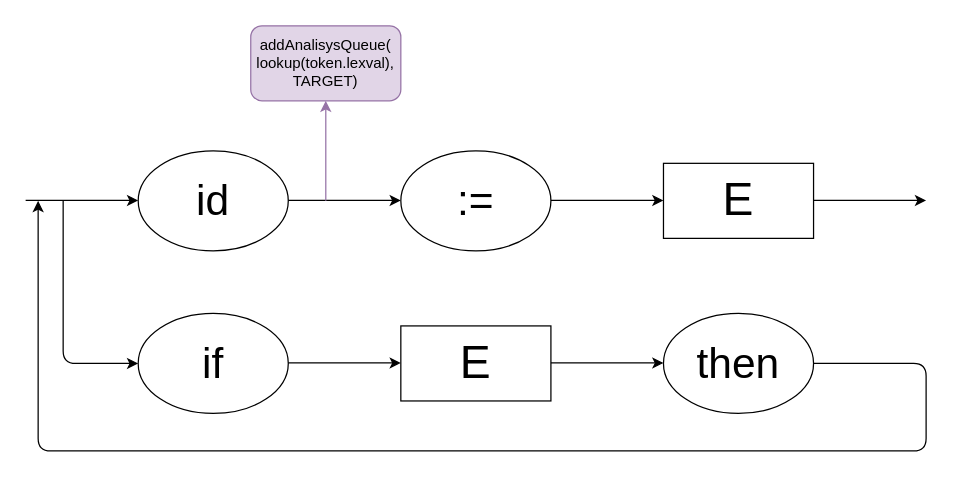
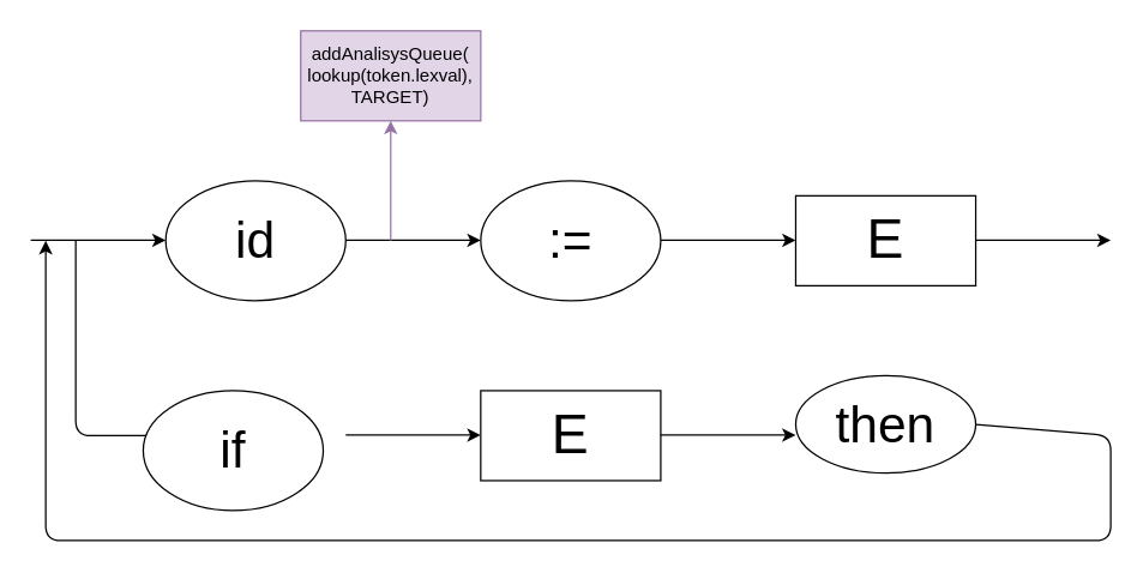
- <mxCell id="19" value="addAnalisysQueue( lookup(token.lexval),&lt;br&gt;TARGET)" style="rounded=1;whiteSpace=wrap;html=1;fillColor=#e1d5e7;strokeColor=#9673a6;" vertex="1" parent="2"><mxGeometry x="180" width="120" height="60" as="geometry" /></mxCell>
+ <mxCell id="19" value="addAnalisysQueue( lookup(token.lexval),&lt;br&gt;TARGET)" style="whiteSpace=wrap;html=1;fillColor=#e1d5e7;strokeColor=#9673a6;rounded=0;" vertex="1" parent="2"><mxGeometry x="180" width="120" height="60" as="geometry" /></mxCell>
- <mxCell id="12" value="&lt;font style=&quot;font-size: 34px&quot;&gt;if&lt;/font&gt;" style="ellipse;whiteSpace=wrap;html=1;" parent="3" vertex="1"><mxGeometry x="90" y="130" width="120" height="80" as="geometry" /></mxCell>
+ <mxCell id="12" value="&lt;font style=&quot;font-size: 34px&quot;&gt;if&lt;/font&gt;" style="ellipse;whiteSpace=wrap;html=1;" parent="3" vertex="1"><mxGeometry x="75" y="140" width="120" height="80" as="geometry" /></mxCell>
- <mxCell id="16" value="&lt;font style=&quot;font-size: 34px&quot;&gt;then&lt;/font&gt;" style="ellipse;whiteSpace=wrap;html=1;" parent="3" vertex="1"><mxGeometry x="510" y="130" width="120" height="80" as="geometry" /></mxCell>
+ <mxCell id="16" value="&lt;font style=&quot;font-size: 34px&quot;&gt;then&lt;/font&gt;" style="ellipse;whiteSpace=wrap;html=1;" parent="3" vertex="1"><mxGeometry x="510" y="130" width="120" height="65" as="geometry" /></mxCell>
